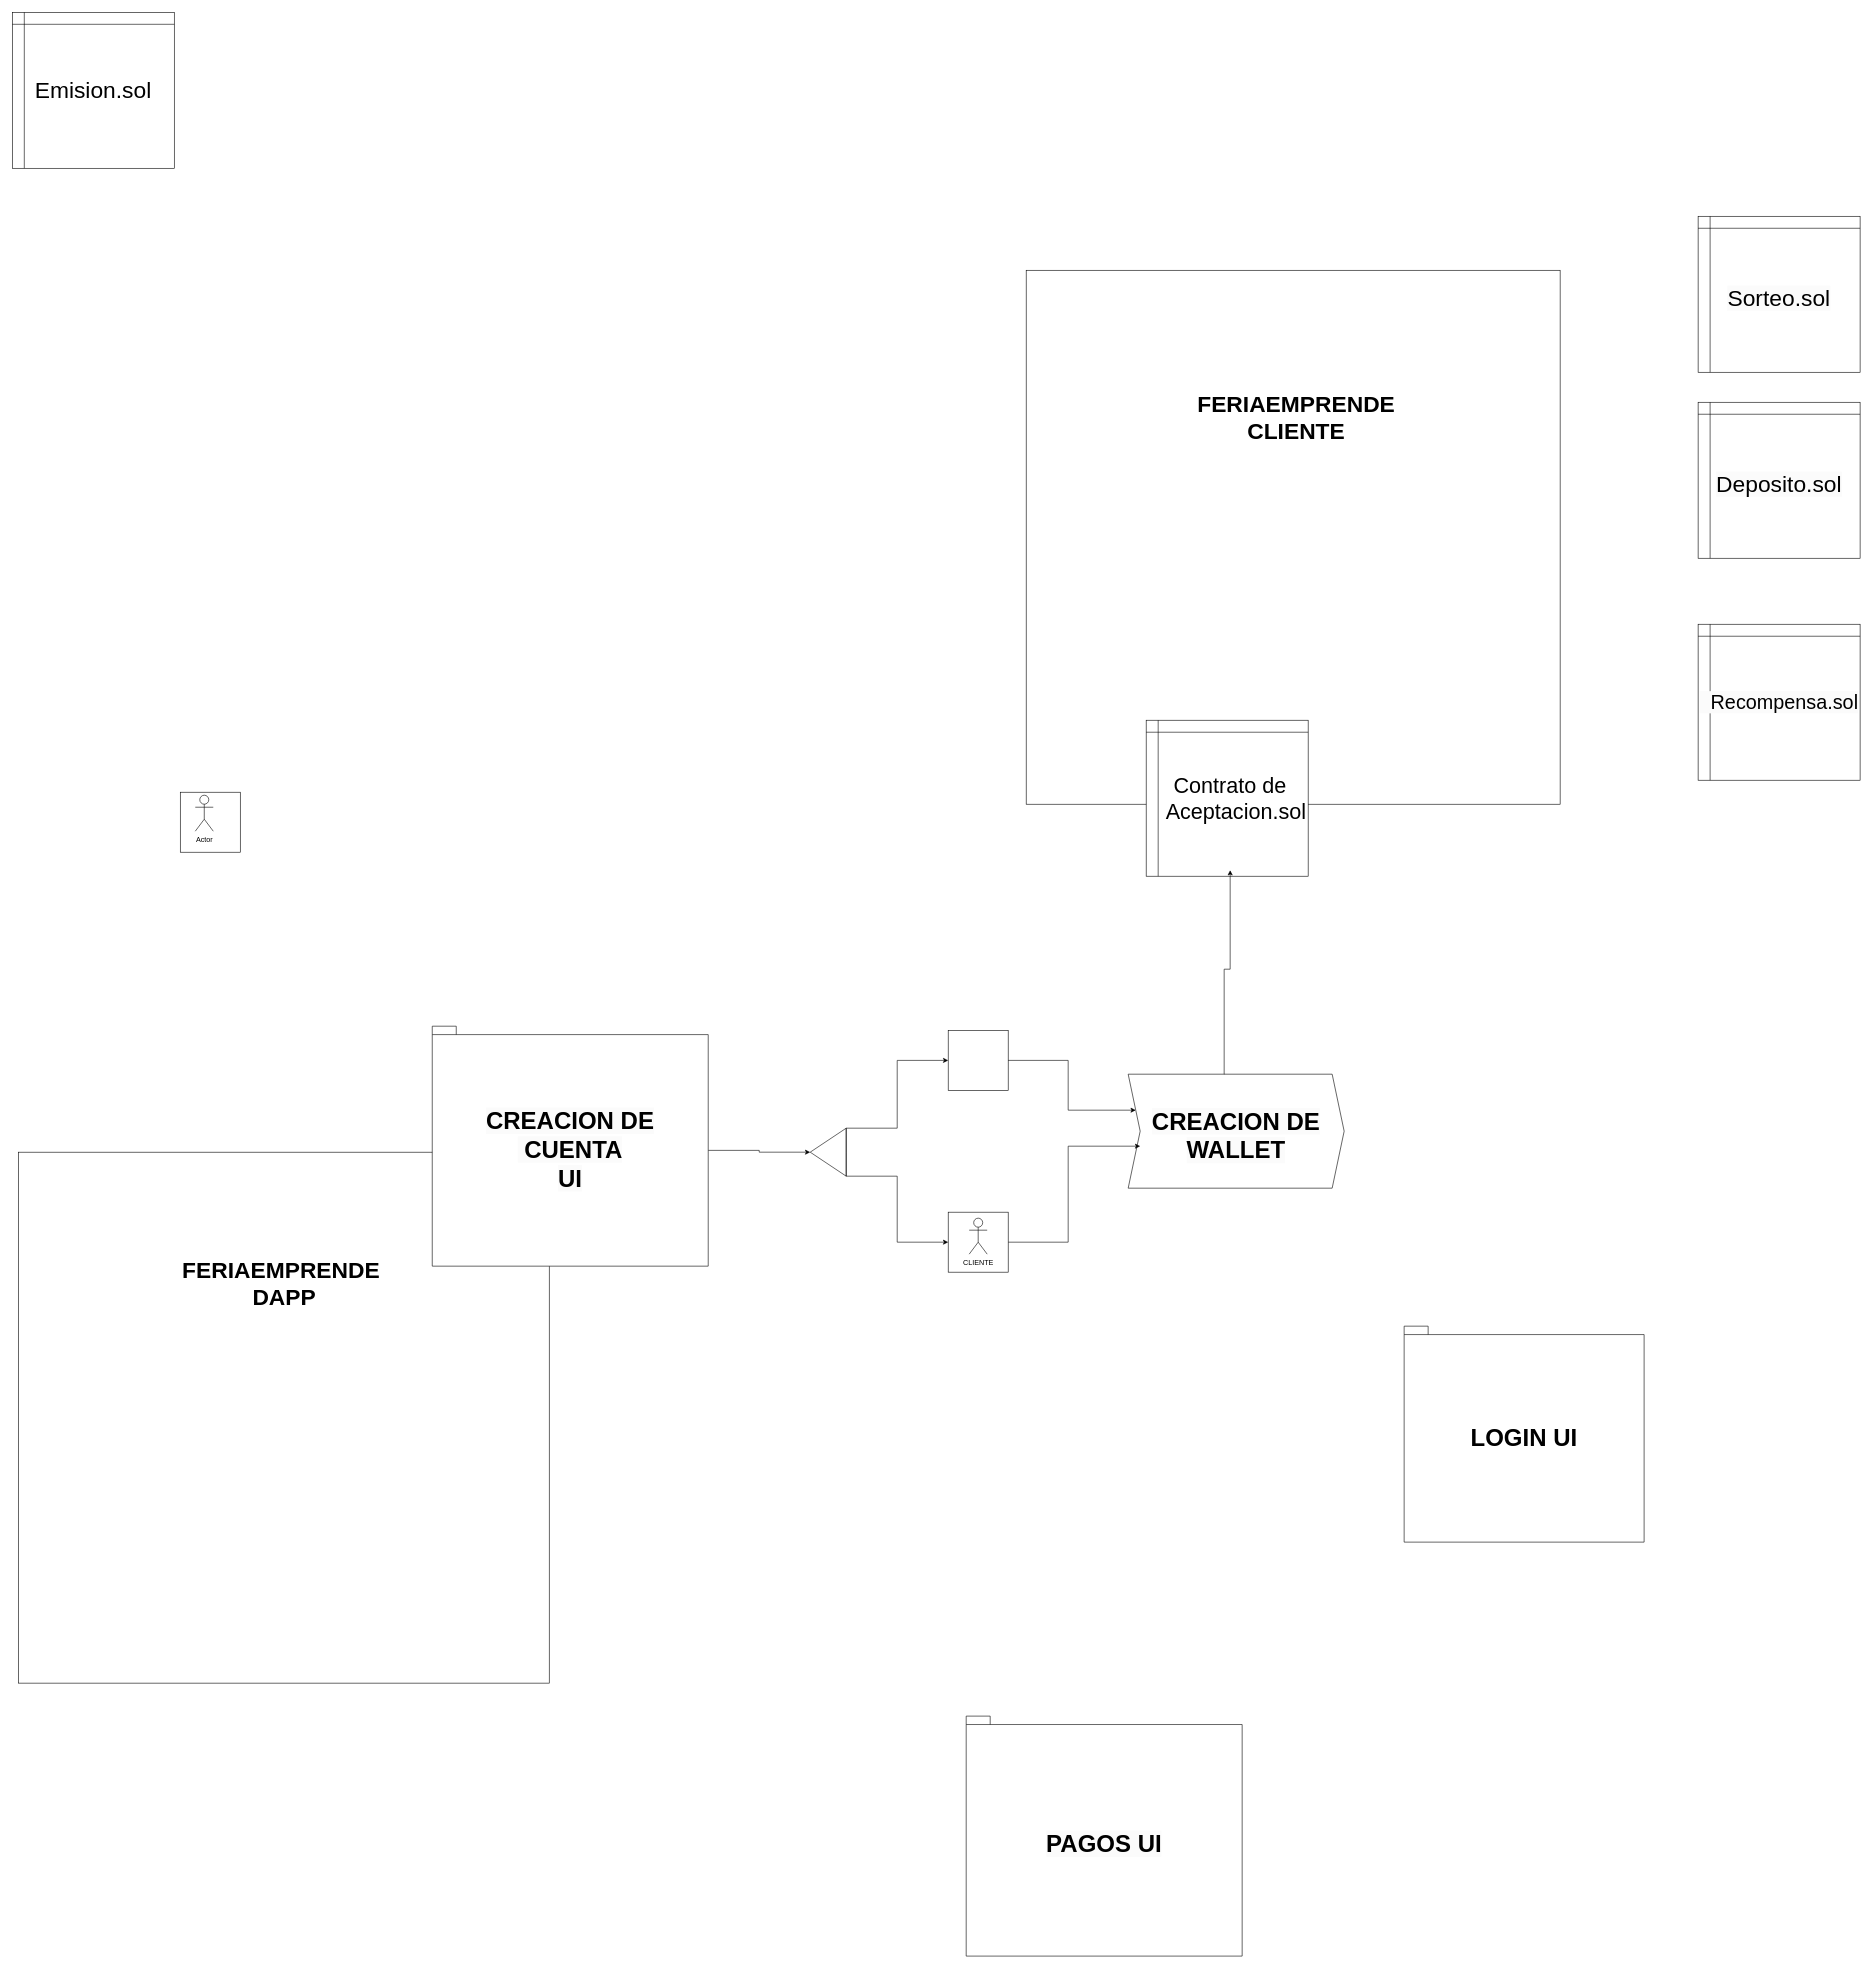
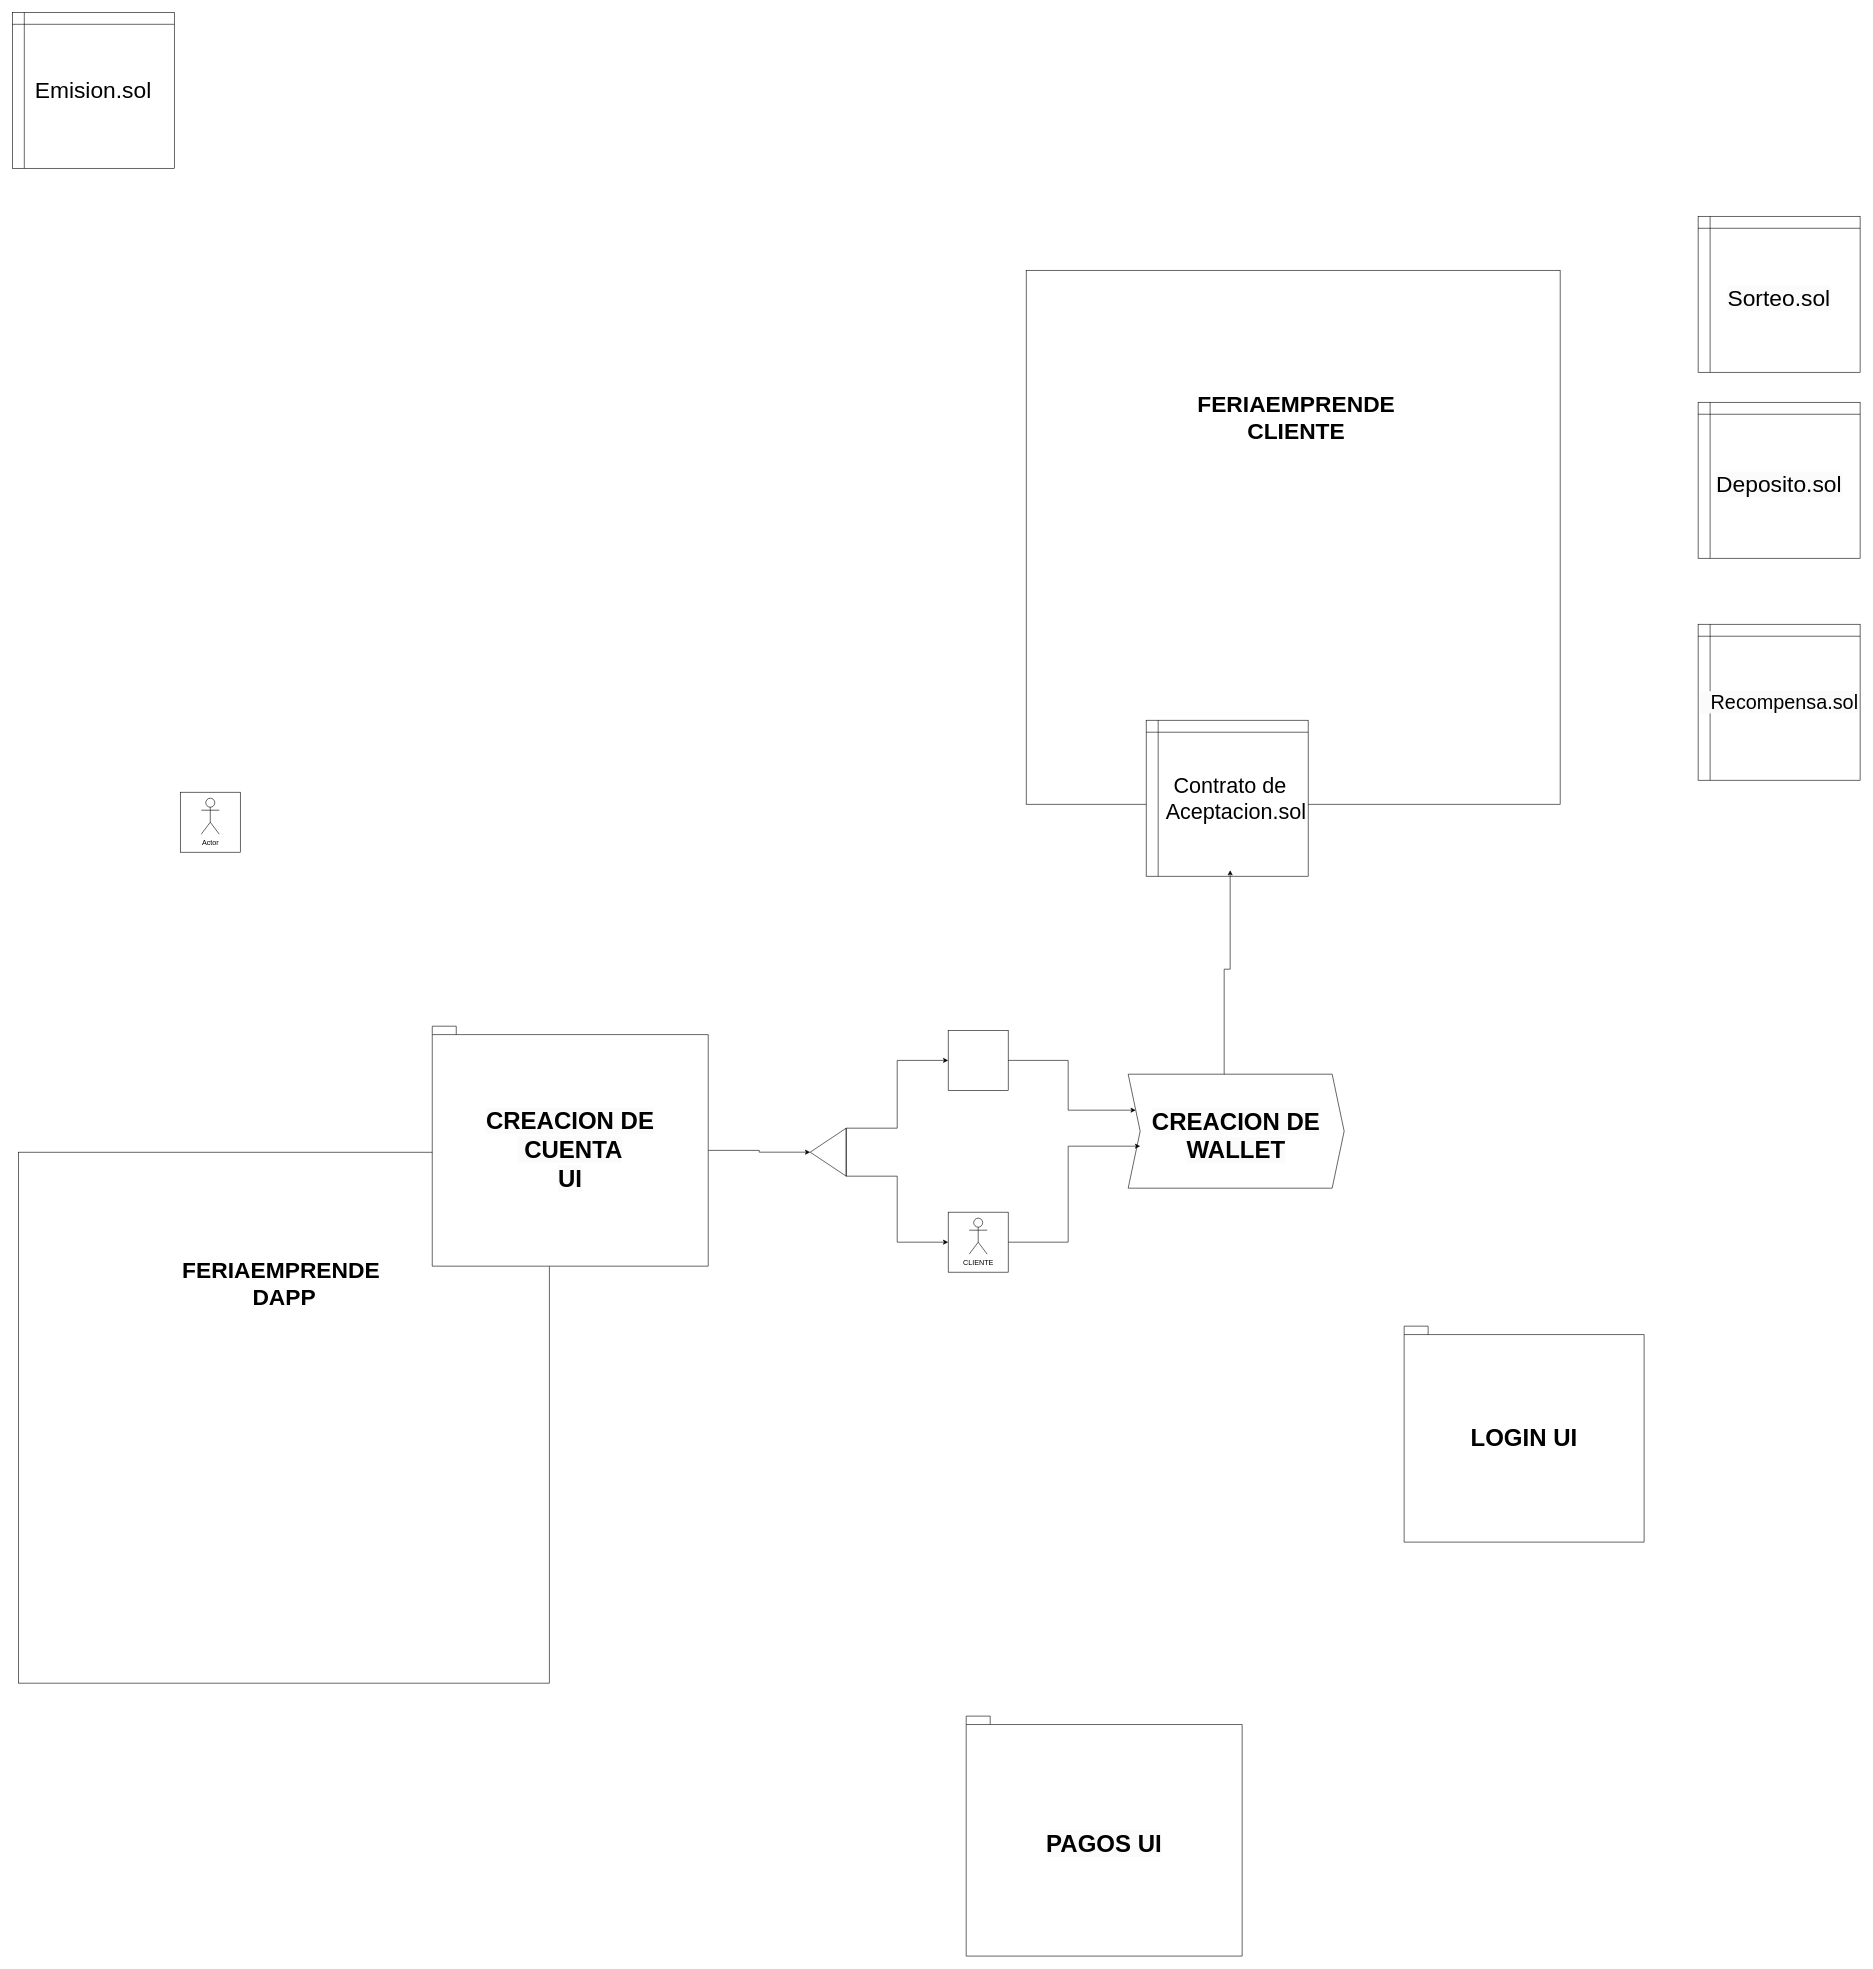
- <mxCell id="23" value="Actor" style="shape=umlActor;verticalLabelPosition=bottom;verticalAlign=top;html=1;outlineConnect=0;" vertex="1" parent="21"><mxGeometry x="25" y="5" width="30" height="60" as="geometry" /></mxCell>
+ <mxCell id="23" value="Actor" style="shape=umlActor;verticalLabelPosition=bottom;verticalAlign=top;html=1;outlineConnect=0;" vertex="1" parent="21"><mxGeometry x="35" y="10" width="30" height="60" as="geometry" /></mxCell>
